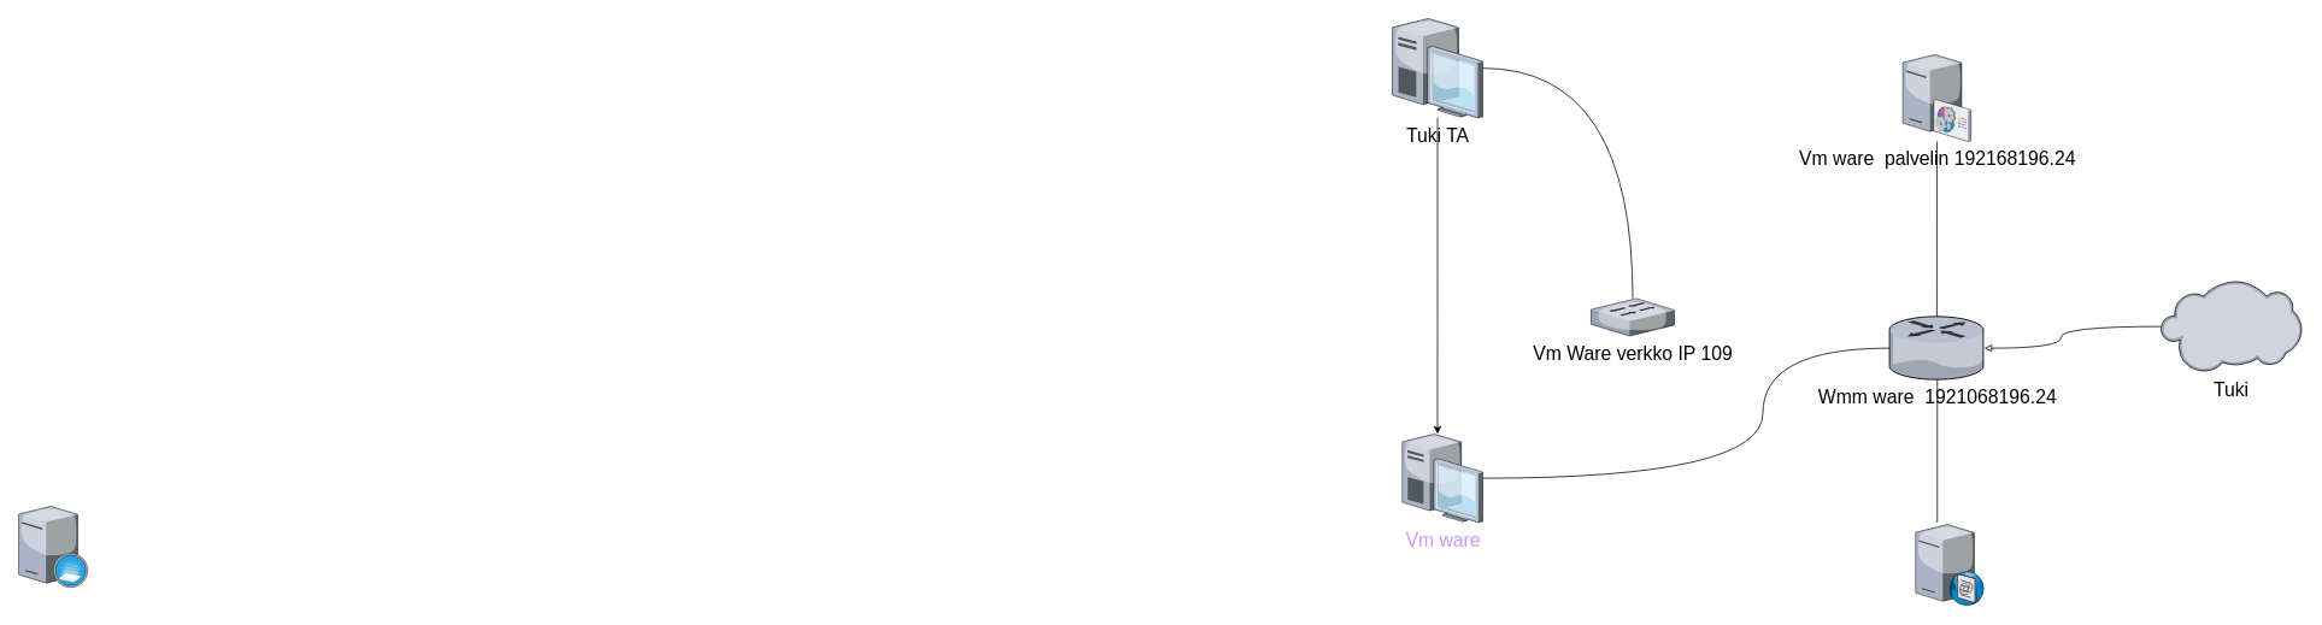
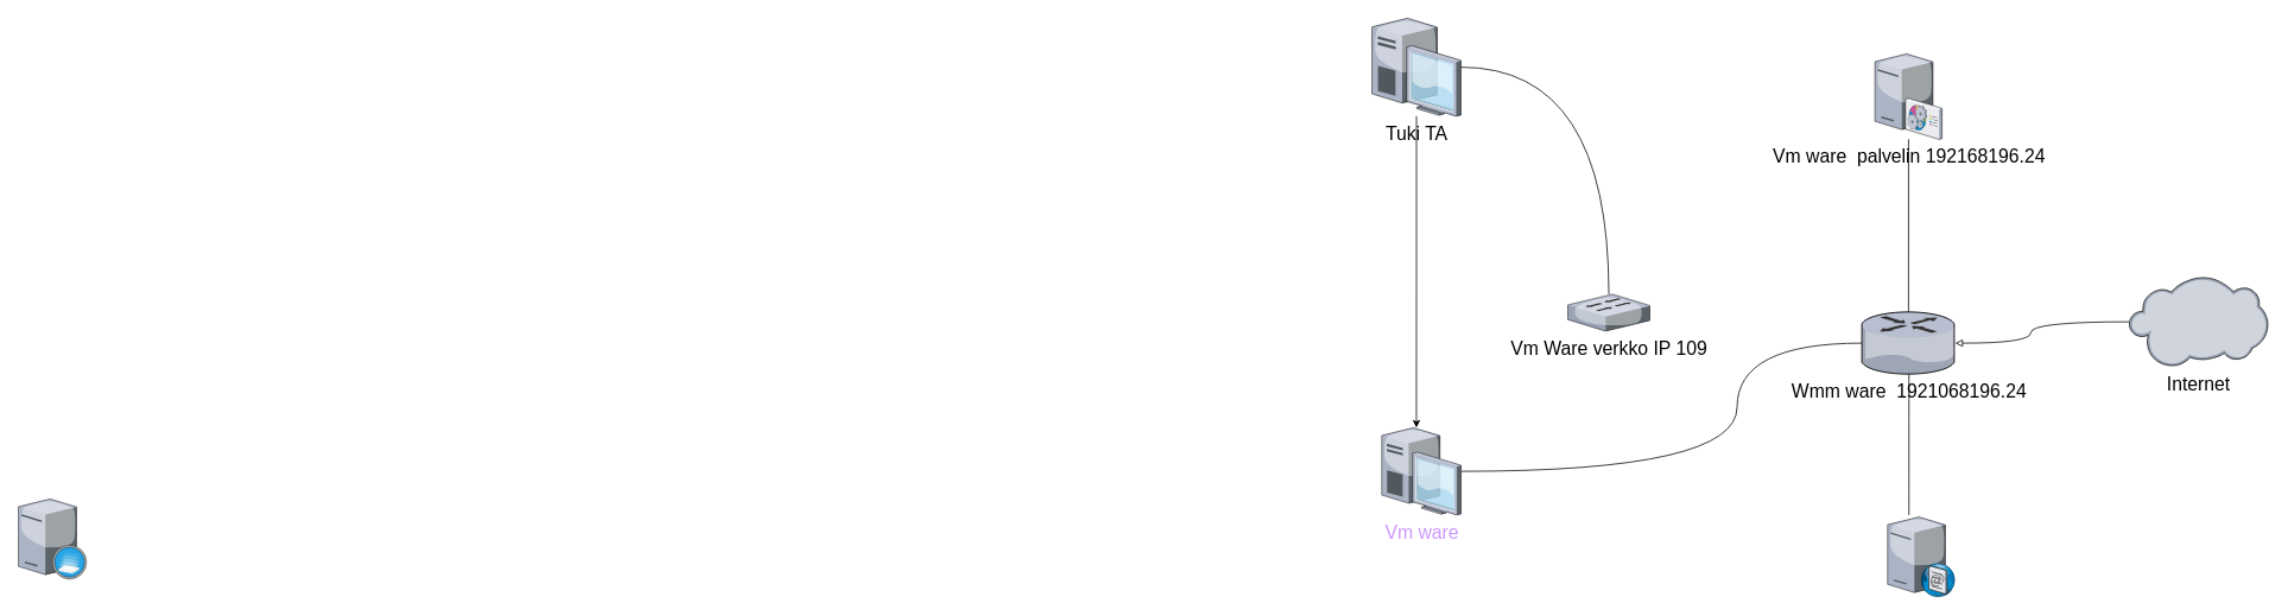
- <mxCell id="14" value="Tuki" style="verticalLabelPosition=bottom;aspect=fixed;html=1;verticalAlign=top;strokeColor=none;align=center;outlineConnect=0;shape=mxgraph.citrix.cloud;fontSize=21;" vertex="1" parent="1"><mxGeometry x="2390" y="310" width="156.3" height="102" as="geometry" /></mxCell>
+ <mxCell id="14" value="Internet" style="verticalLabelPosition=bottom;aspect=fixed;html=1;verticalAlign=top;strokeColor=none;align=center;outlineConnect=0;shape=mxgraph.citrix.cloud;fontSize=21;" vertex="1" parent="1"><mxGeometry x="2390" y="310" width="156.3" height="102" as="geometry" /></mxCell>
